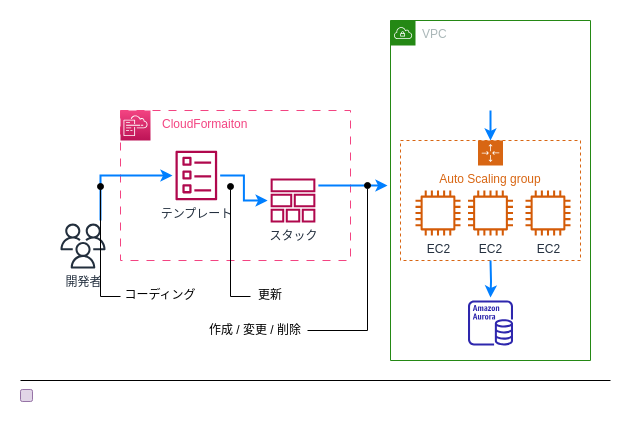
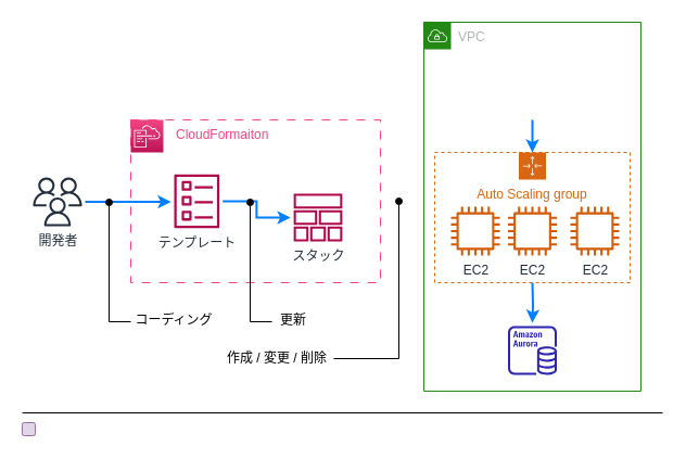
- <mxCell id="7" value="テンプレート" style="sketch=0;outlineConnect=0;fontColor=#232F3E;gradientColor=none;fillColor=#B0084D;strokeColor=none;dashed=0;verticalLabelPosition=bottom;verticalAlign=top;align=center;html=1;fontSize=12;fontStyle=0;aspect=fixed;pointerEvents=1;shape=mxgraph.aws4.template;" parent="1" vertex="1"><mxGeometry x="175" y="150" width="41.67" height="50" as="geometry" /></mxCell>
+ <mxCell id="7" value="テンプレート" style="sketch=0;outlineConnect=0;fontColor=#232F3E;gradientColor=none;fillColor=#B0084D;strokeColor=none;dashed=0;verticalLabelPosition=bottom;verticalAlign=top;align=center;html=1;fontSize=12;fontStyle=0;aspect=fixed;pointerEvents=1;shape=mxgraph.aws4.template;" parent="1" vertex="1"><mxGeometry x="160" y="160" width="41.67" height="50" as="geometry" /></mxCell>
- <mxCell id="4" style="edgeStyle=orthogonalEdgeStyle;rounded=0;orthogonalLoop=1;jettySize=auto;html=1;strokeColor=#007FFF;strokeWidth=2;targetPerimeterSpacing=3;sourcePerimeterSpacing=3;" parent="1" source="5" target="10" edge="1"><mxGeometry relative="1" as="geometry"><Array as="points"><mxPoint x="370" y="185" /><mxPoint x="370" y="185" /></Array></mxGeometry></mxCell>
- <mxCell id="9" value="開発者" style="sketch=0;outlineConnect=0;fontColor=#232F3E;gradientColor=none;fillColor=#232F3D;strokeColor=none;dashed=0;verticalLabelPosition=bottom;verticalAlign=top;align=center;html=1;fontSize=12;fontStyle=0;aspect=fixed;pointerEvents=1;shape=mxgraph.aws4.users;" parent="1" vertex="1"><mxGeometry x="60" y="223.08" width="45" height="45" as="geometry" /></mxCell>
+ <mxCell id="9" value="開発者" style="sketch=0;outlineConnect=0;fontColor=#232F3E;gradientColor=none;fillColor=#232F3D;strokeColor=none;dashed=0;verticalLabelPosition=bottom;verticalAlign=top;align=center;html=1;fontSize=12;fontStyle=0;aspect=fixed;pointerEvents=1;shape=mxgraph.aws4.users;" parent="1" vertex="1"><mxGeometry x="30" y="163.08" width="45" height="45" as="geometry" /></mxCell>
